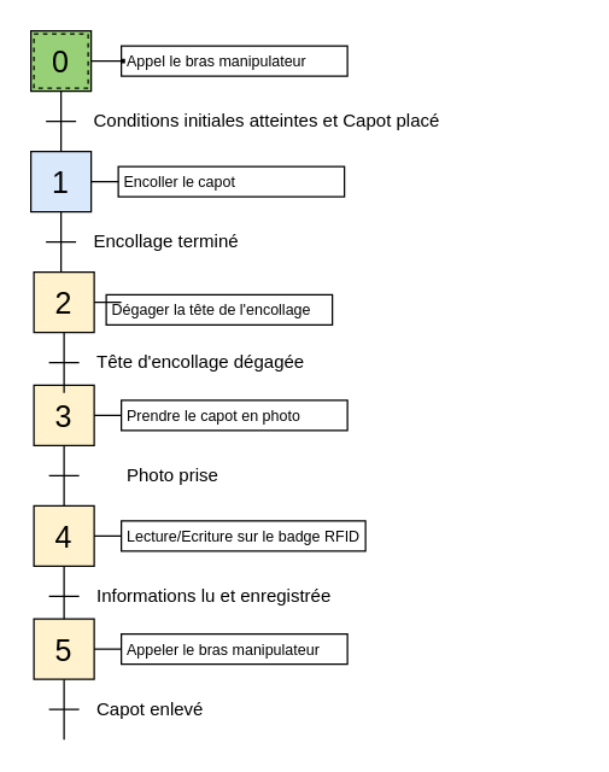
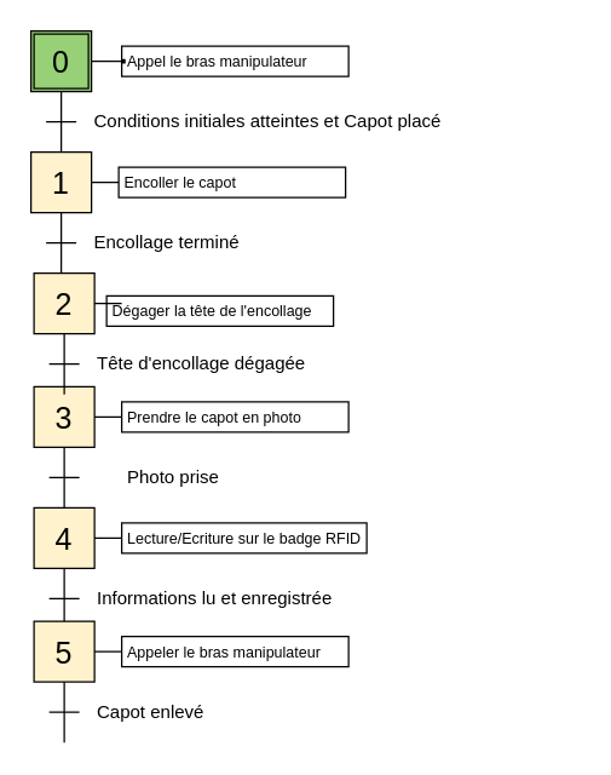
- <mxCell id="40" value="0" style="rounded=0;whiteSpace=wrap;html=1;fontSize=20;align=center;gradientColor=#97d077;fillColor=none;imageWidth=20;imageHeight=20;container=0;dashed=1;" vertex="1" parent="38"><mxGeometry x="2" y="2" width="36" height="36" as="geometry" /></mxCell>
+ <mxCell id="40" value="0" style="rounded=0;whiteSpace=wrap;html=1;fontSize=20;align=center;gradientColor=#97d077;fillColor=none;imageWidth=20;imageHeight=20;container=0;" vertex="1" parent="38"><mxGeometry x="2" y="2" width="36" height="36" as="geometry" /></mxCell>
- <mxCell id="31" value="1" style="rounded=0;whiteSpace=wrap;html=1;fontSize=20;align=center;fillColor=#dae8fc;startSize=20;strokeColor=#000000;" vertex="1" parent="30"><mxGeometry width="40" height="40" as="geometry" /></mxCell>
+ <mxCell id="31" value="1" style="rounded=0;whiteSpace=wrap;html=1;fontSize=20;align=center;fillColor=#fff2cc;startSize=20;strokeColor=#000000;" vertex="1" parent="30"><mxGeometry width="40" height="40" as="geometry" /></mxCell>
